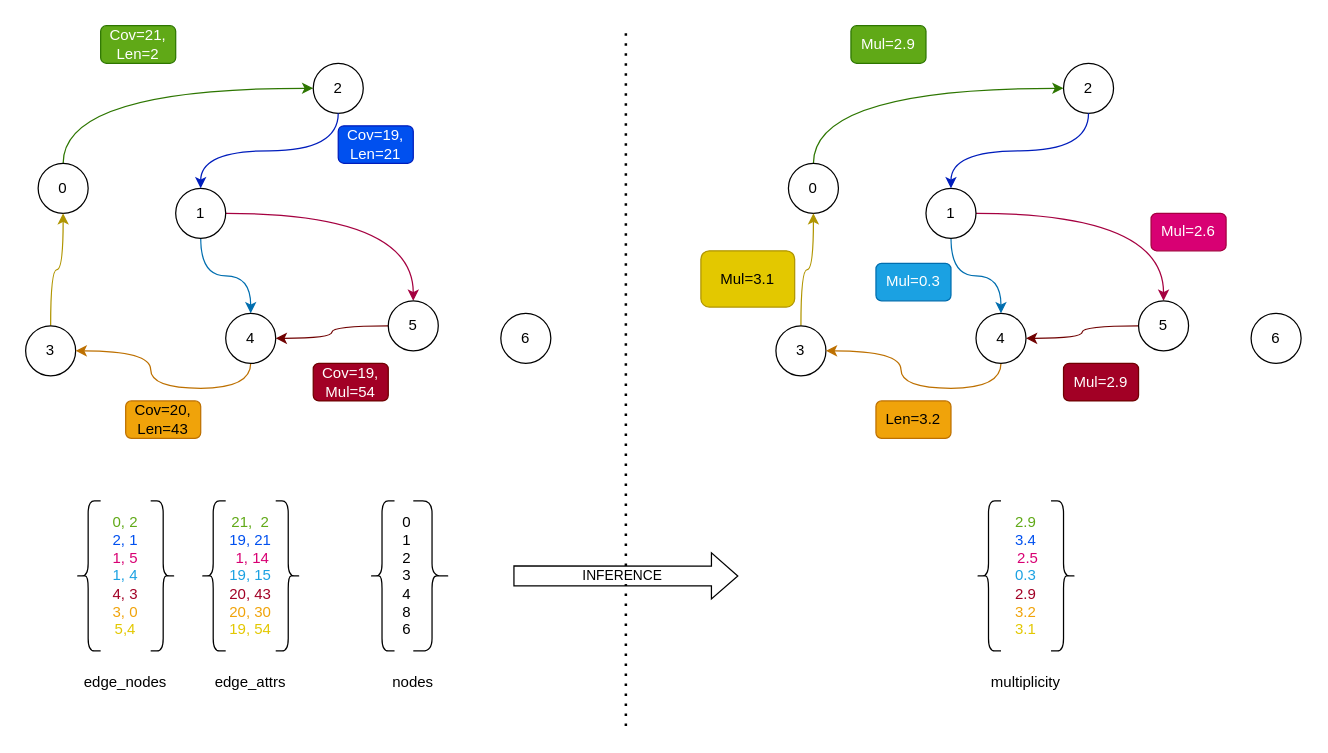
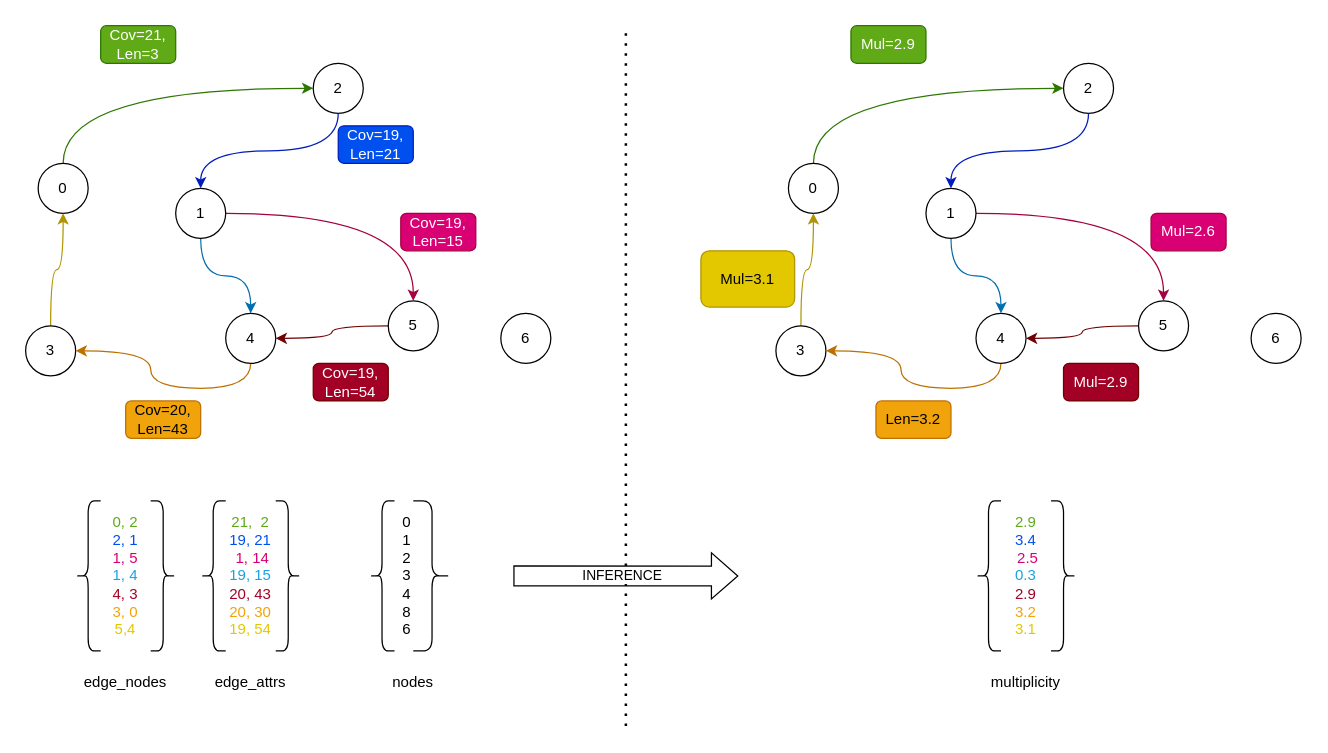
- <mxCell id="18" value="&lt;div&gt;Cov=21,&lt;/div&gt;&lt;div&gt;Len=2&lt;br&gt;&lt;/div&gt;" style="text;html=1;align=center;verticalAlign=middle;whiteSpace=wrap;rounded=1;fillColor=#60a917;strokeColor=#2D7600;fontColor=#ffffff;" vertex="1" parent="1"><mxGeometry x="80" width="60" height="30" as="geometry" y="20" /></mxCell>
+ <mxCell id="18" value="&lt;div&gt;Cov=21,&lt;/div&gt;&lt;div&gt;Len=3&lt;br&gt;&lt;/div&gt;" style="text;html=1;align=center;verticalAlign=middle;whiteSpace=wrap;rounded=1;fillColor=#60a917;strokeColor=#2D7600;fontColor=#ffffff;" vertex="1" parent="1"><mxGeometry x="80" width="60" height="30" as="geometry" y="20" /></mxCell>
+ <mxCell id="22" value="&lt;div&gt;Cov=19,&lt;/div&gt;&lt;div&gt;Len=15&lt;br&gt;&lt;/div&gt;" style="text;html=1;align=center;verticalAlign=middle;whiteSpace=wrap;rounded=1;fillColor=#d80073;strokeColor=#A50040;fontColor=#ffffff;" vertex="1" parent="1"><mxGeometry x="320" y="170" width="60" height="30" as="geometry" /></mxCell>
- <mxCell id="51" value="Mul=0.3" style="text;html=1;align=center;verticalAlign=middle;whiteSpace=wrap;rounded=1;fillColor=#1ba1e2;strokeColor=#006EAF;fontColor=#ffffff;" vertex="1" parent="1"><mxGeometry x="700" y="210" width="60" height="30" as="geometry" /></mxCell>
- <mxCell id="21" value="&lt;div&gt;Cov=19,&lt;/div&gt;&lt;div&gt;Mul=54&lt;br&gt;&lt;/div&gt;" style="text;html=1;align=center;verticalAlign=middle;whiteSpace=wrap;rounded=1;fillColor=#a20025;strokeColor=#6F0000;fontColor=#ffffff;" vertex="1" parent="1"><mxGeometry x="250" y="290" width="60" height="30" as="geometry" /></mxCell>
+ <mxCell id="21" value="&lt;div&gt;Cov=19,&lt;/div&gt;&lt;div&gt;Len=54&lt;br&gt;&lt;/div&gt;" style="text;html=1;align=center;verticalAlign=middle;whiteSpace=wrap;rounded=1;fillColor=#a20025;strokeColor=#6F0000;fontColor=#ffffff;" vertex="1" parent="1"><mxGeometry x="250" y="290" width="60" height="30" as="geometry" /></mxCell>
